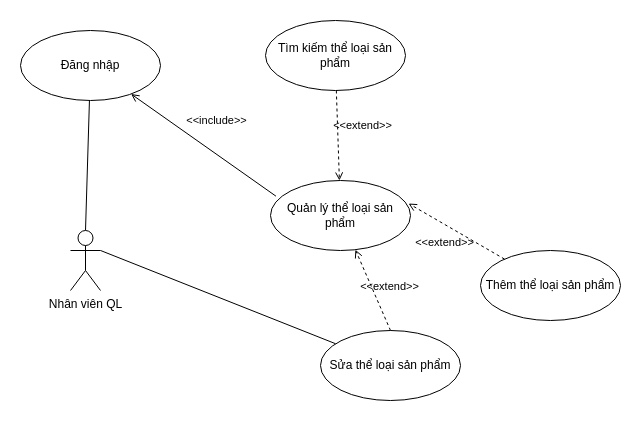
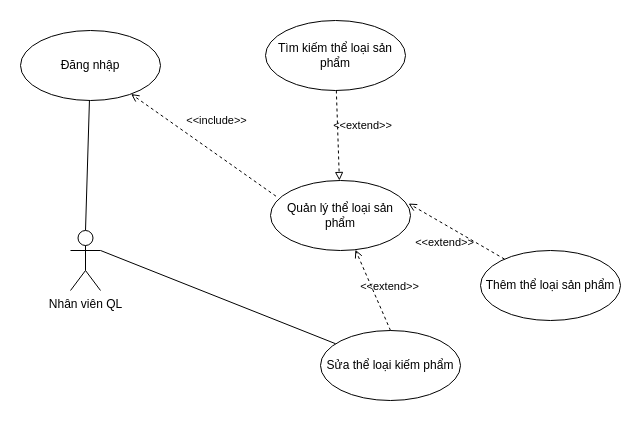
- <mxCell id="12" value="&amp;lt;&amp;lt;include&amp;gt;&amp;gt;" style="html=1;verticalAlign=bottom;labelBackgroundColor=none;endArrow=open;endFill=0;dashed=0;rounded=0;exitX=0.039;exitY=0.224;exitDx=0;exitDy=0;exitPerimeter=0;" parent="1" source="2" target="3" edge="1"><mxGeometry x="-0.013" y="-20" width="160" relative="1" as="geometry"><mxPoint x="350" y="220" as="sourcePoint" /><mxPoint x="510" y="220" as="targetPoint" /><mxPoint as="offset" /></mxGeometry></mxCell>
+ <mxCell id="12" value="&amp;lt;&amp;lt;include&amp;gt;&amp;gt;" style="html=1;verticalAlign=bottom;labelBackgroundColor=none;endArrow=open;endFill=0;dashed=1;rounded=0;exitX=0.039;exitY=0.224;exitDx=0;exitDy=0;exitPerimeter=0;" parent="1" source="2" target="3" edge="1"><mxGeometry x="-0.013" y="-20" width="160" relative="1" as="geometry"><mxPoint x="350" y="220" as="sourcePoint" /><mxPoint x="510" y="220" as="targetPoint" /><mxPoint as="offset" /></mxGeometry></mxCell>
- <mxCell id="9" value="&amp;lt;&amp;lt;extend&amp;gt;&amp;gt;" style="html=1;verticalAlign=bottom;labelBackgroundColor=none;endArrow=open;endFill=0;dashed=1;rounded=0;" parent="1" source="6" target="2" edge="1"><mxGeometry x="0.006" y="25" width="160" relative="1" as="geometry"><mxPoint x="350" y="220" as="sourcePoint" /><mxPoint x="510" y="220" as="targetPoint" /><mxPoint as="offset" /></mxGeometry></mxCell>
+ <mxCell id="9" value="&amp;lt;&amp;lt;extend&amp;gt;&amp;gt;" style="html=1;verticalAlign=bottom;labelBackgroundColor=none;endArrow=block;endFill=0;dashed=1;rounded=0;" parent="1" source="6" target="2" edge="1"><mxGeometry x="0.006" y="25" width="160" relative="1" as="geometry"><mxPoint x="350" y="220" as="sourcePoint" /><mxPoint x="510" y="220" as="targetPoint" /><mxPoint as="offset" /></mxGeometry></mxCell>
- <mxCell id="8" value="Sửa thể loại sản phẩm" style="ellipse;whiteSpace=wrap;html=1;" parent="1" vertex="1"><mxGeometry x="320" y="330" width="140" height="70" as="geometry" /></mxCell>
+ <mxCell id="8" value="Sửa thể loại kiếm phẩm" style="ellipse;whiteSpace=wrap;html=1;" parent="1" vertex="1"><mxGeometry x="320" y="330" width="140" height="70" as="geometry" /></mxCell>
